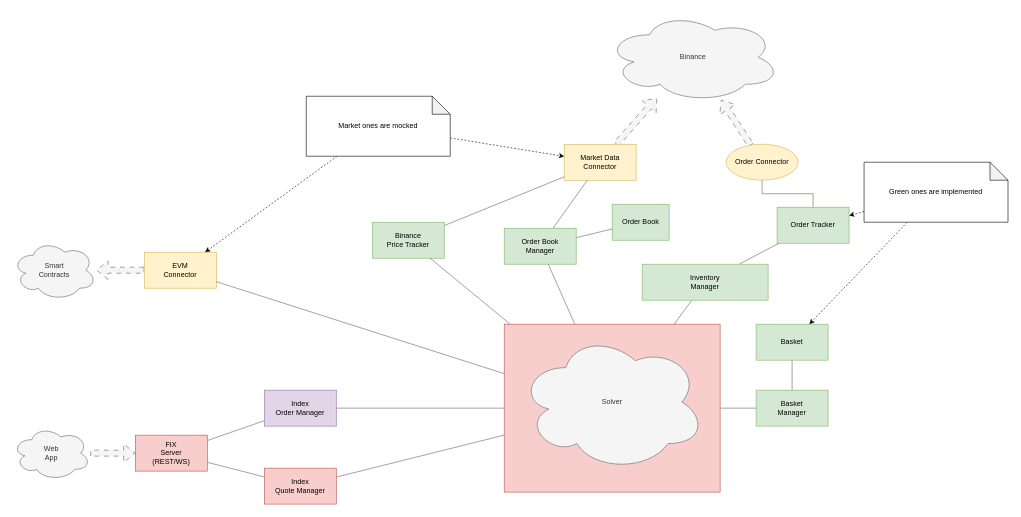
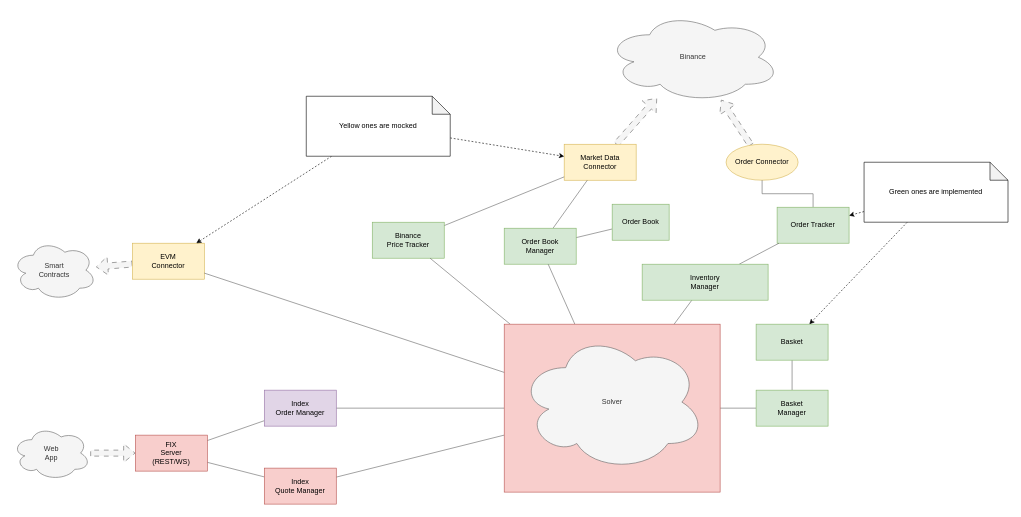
- <mxCell id="44" value="Market ones are mocked" style="shape=note;whiteSpace=wrap;html=1;backgroundOutline=1;darkOpacity=0.05;" parent="1" vertex="1"><mxGeometry x="510" y="160" width="240" height="100" as="geometry" /></mxCell>
+ <mxCell id="44" value="Yellow ones are mocked" style="shape=note;whiteSpace=wrap;html=1;backgroundOutline=1;darkOpacity=0.05;" parent="1" vertex="1"><mxGeometry x="510" y="160" width="240" height="100" as="geometry" /></mxCell>
- <mxCell id="13" value="EVM&lt;div&gt;Connector&lt;/div&gt;" style="rounded=0;whiteSpace=wrap;html=1;fillColor=#fff2cc;strokeColor=#d6b656;" parent="1" vertex="1"><mxGeometry x="240" y="420" width="120" height="60" as="geometry" /></mxCell>
+ <mxCell id="13" value="EVM&lt;div&gt;Connector&lt;/div&gt;" style="rounded=0;whiteSpace=wrap;html=1;fillColor=#fff2cc;strokeColor=#d6b656;" parent="1" vertex="1"><mxGeometry x="220" y="405" width="120" height="60" as="geometry" /></mxCell>
